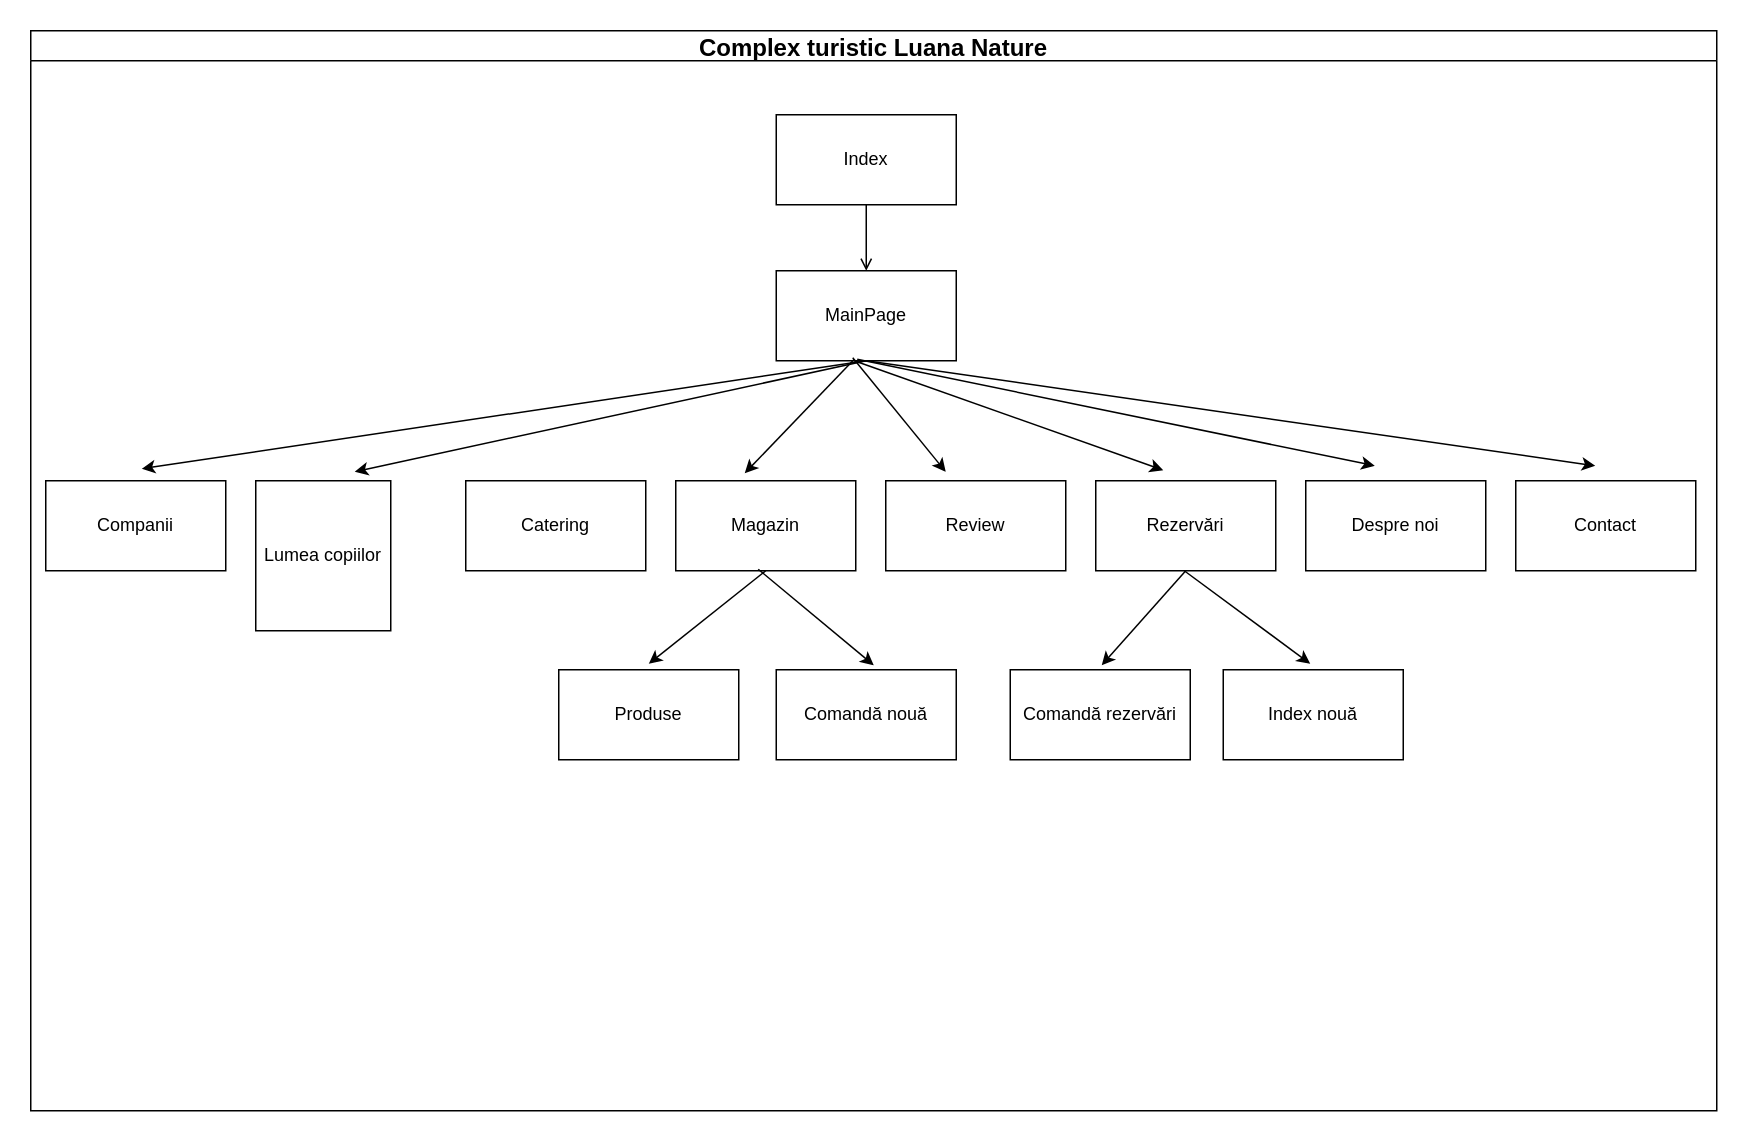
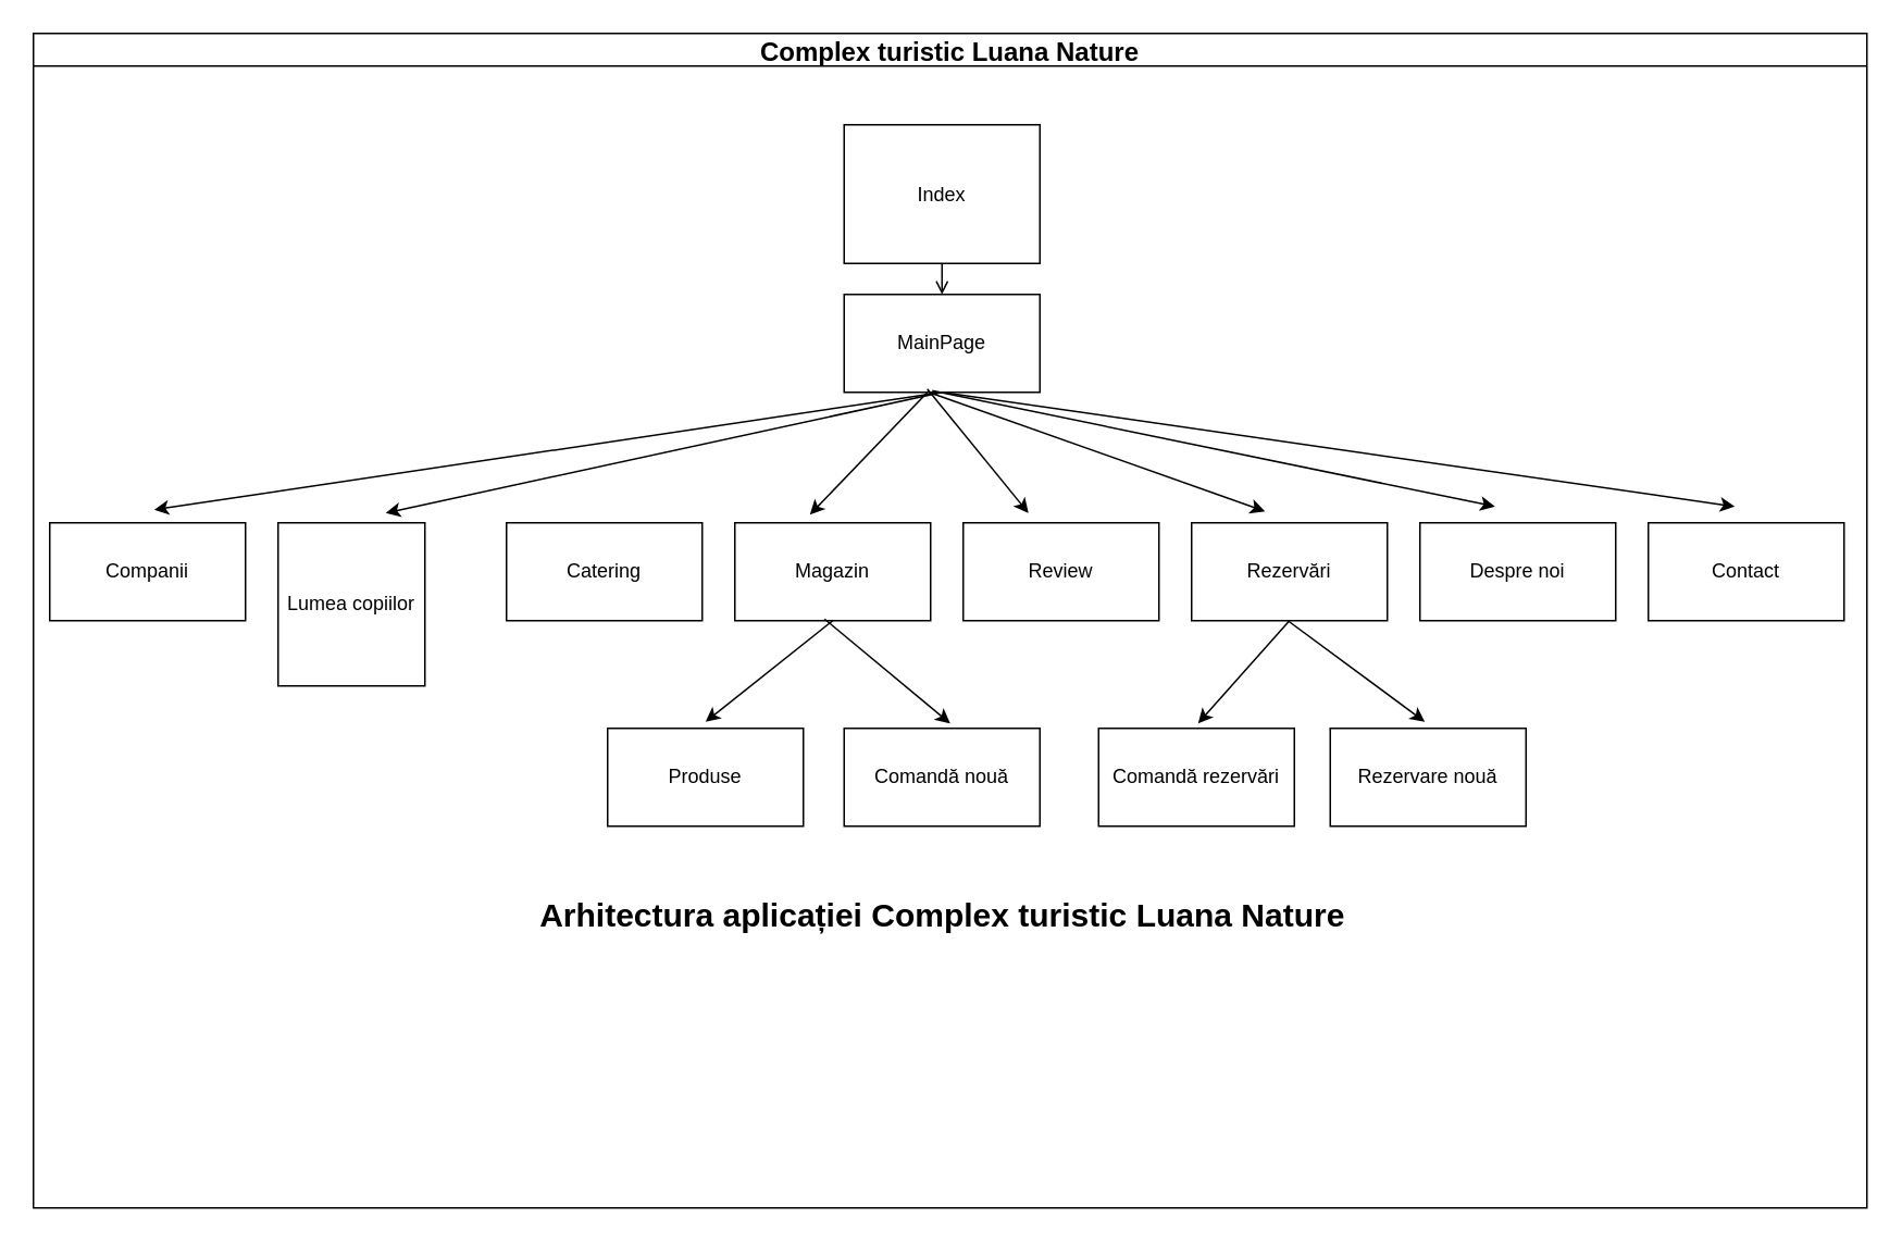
- <mxCell id="12" value="Index" style="whiteSpace=wrap;html=1;align=center;treeFolding=1;treeMoving=1;newEdgeStyle={&quot;edgeStyle&quot;:&quot;elbowEdgeStyle&quot;,&quot;startArrow&quot;:&quot;none&quot;,&quot;endArrow&quot;:&quot;none&quot;};" vertex="1" parent="2"><mxGeometry x="497" y="56" width="120" height="60" as="geometry" /></mxCell>
+ <mxCell id="12" value="Index" style="whiteSpace=wrap;html=1;align=center;treeFolding=1;treeMoving=1;newEdgeStyle={&quot;edgeStyle&quot;:&quot;elbowEdgeStyle&quot;,&quot;startArrow&quot;:&quot;none&quot;,&quot;endArrow&quot;:&quot;none&quot;};" vertex="1" parent="2"><mxGeometry x="497" y="56" width="120" height="85" as="geometry" /></mxCell>
- <mxCell id="19" value="Index nouă" style="whiteSpace=wrap;html=1;align=center;verticalAlign=middle;treeFolding=1;treeMoving=1;newEdgeStyle={&quot;edgeStyle&quot;:&quot;elbowEdgeStyle&quot;,&quot;startArrow&quot;:&quot;none&quot;,&quot;endArrow&quot;:&quot;none&quot;};" vertex="1" parent="2"><mxGeometry x="795" y="426" width="120" height="60" as="geometry" /></mxCell>
+ <mxCell id="19" value="Rezervare nouă" style="whiteSpace=wrap;html=1;align=center;verticalAlign=middle;treeFolding=1;treeMoving=1;newEdgeStyle={&quot;edgeStyle&quot;:&quot;elbowEdgeStyle&quot;,&quot;startArrow&quot;:&quot;none&quot;,&quot;endArrow&quot;:&quot;none&quot;};" vertex="1" parent="2"><mxGeometry x="795" y="426" width="120" height="60" as="geometry" /></mxCell>
+ <mxCell id="20" value="Arhitectura aplicației Complex turistic Luana Nature" style="text;align=center;fontStyle=1;verticalAlign=middle;spacingLeft=3;spacingRight=3;strokeColor=none;rotatable=0;points=[[0,0.5],[1,0.5]];portConstraint=eastwest;html=1;fontSize=20;" vertex="1" parent="2"><mxGeometry x="226" y="527" width="662" height="26" as="geometry" /></mxCell>
